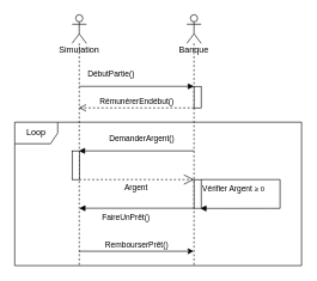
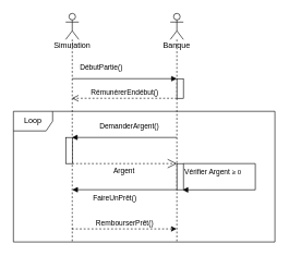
- <mxCell id="3" style="edgeStyle=none;rounded=0;orthogonalLoop=1;jettySize=auto;html=1;" edge="1" parent="1" source="5" target="7"><mxGeometry relative="1" as="geometry"><Array as="points"><mxPoint x="250" y="350" /></Array></mxGeometry></mxCell>
+ <mxCell id="3" style="edgeStyle=none;rounded=0;orthogonalLoop=1;jettySize=auto;html=1;dashed=1;" edge="1" parent="1" source="5" target="7"><mxGeometry relative="1" as="geometry"><Array as="points"><mxPoint x="250" y="350" /></Array></mxGeometry></mxCell>
